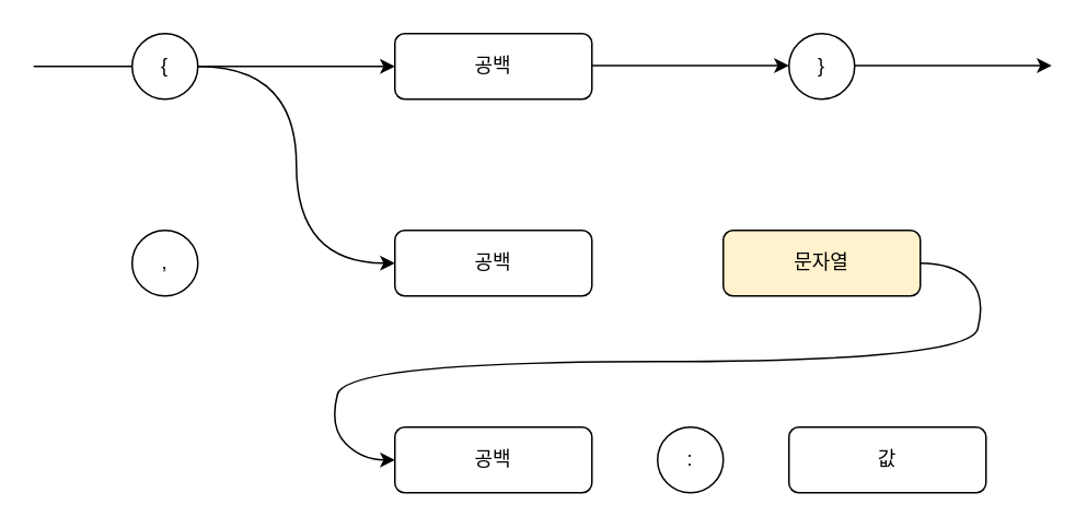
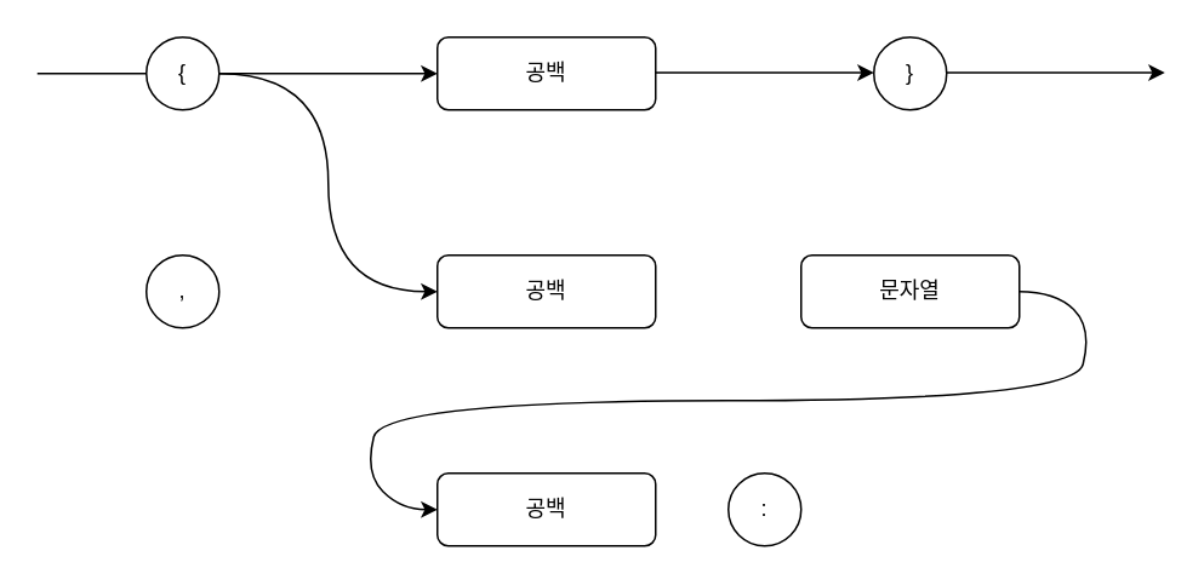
- <mxCell id="7" value="문자열" style="rounded=1;whiteSpace=wrap;html=1;fillColor=#fff2cc;" vertex="1" parent="1"><mxGeometry x="440" y="140" width="120" height="40" as="geometry" /></mxCell>
+ <mxCell id="7" value="문자열" style="rounded=1;whiteSpace=wrap;html=1;" vertex="1" parent="1"><mxGeometry x="440" y="140" width="120" height="40" as="geometry" /></mxCell>
- <mxCell id="9" value="값" style="rounded=1;whiteSpace=wrap;html=1;" vertex="1" parent="1"><mxGeometry x="480" y="260" width="120" height="40" as="geometry" /></mxCell>
